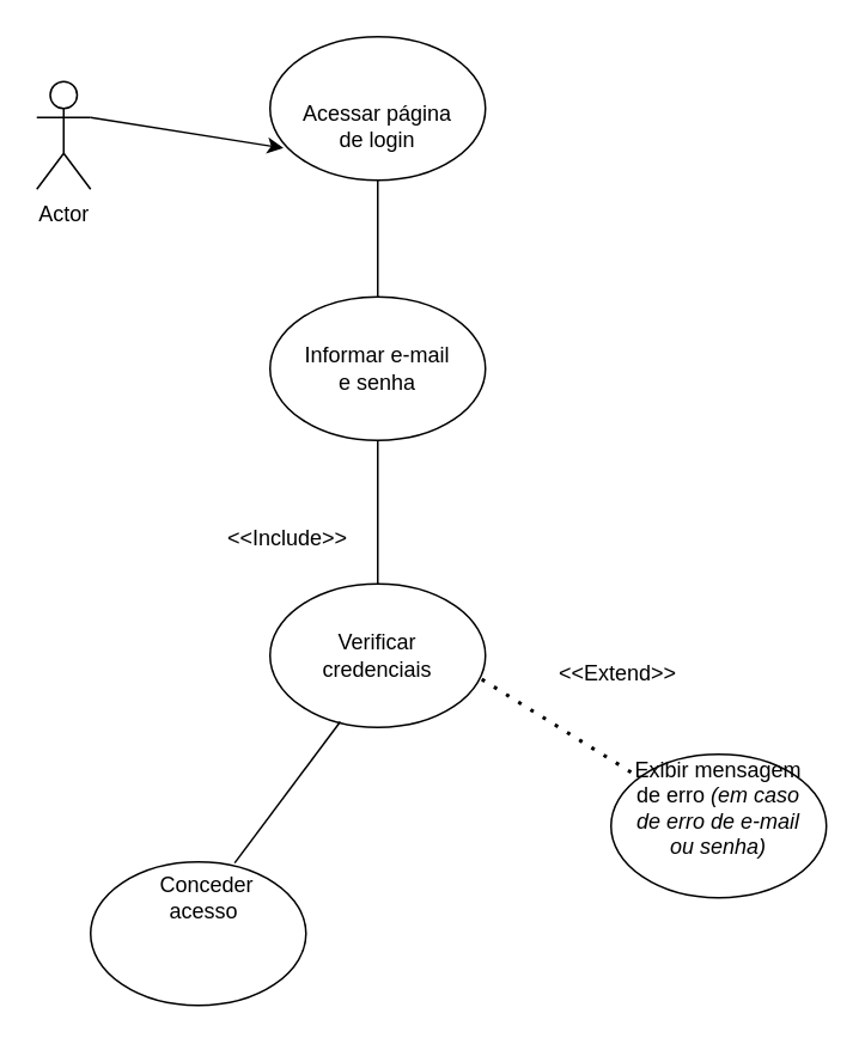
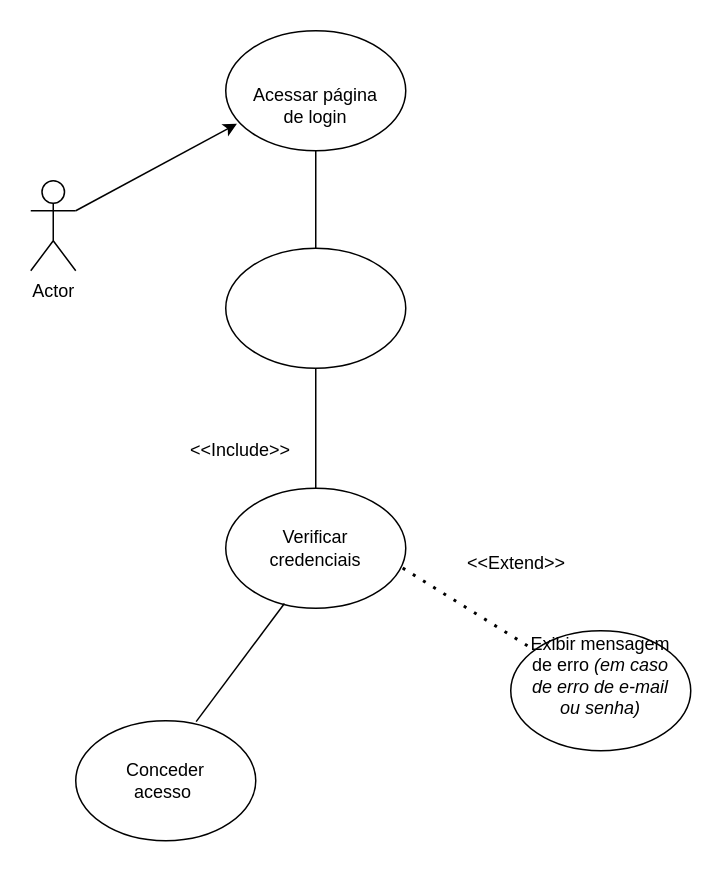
- <mxCell id="2" value="Actor" style="shape=umlActor;verticalLabelPosition=bottom;verticalAlign=top;html=1;outlineConnect=0;" vertex="1" parent="1"><mxGeometry x="20" y="45" width="30" height="60" as="geometry" /></mxCell>
+ <mxCell id="2" value="Actor" style="shape=umlActor;verticalLabelPosition=bottom;verticalAlign=top;html=1;outlineConnect=0;" vertex="1" parent="1"><mxGeometry x="20" y="120" width="30" height="60" as="geometry" /></mxCell>
- <mxCell id="8" value="Informar e-mail e senha" style="text;strokeColor=none;align=center;fillColor=none;html=1;verticalAlign=middle;whiteSpace=wrap;rounded=0;" vertex="1" parent="1"><mxGeometry x="165" y="190" width="90" height="30" as="geometry" /></mxCell>
- <mxCell id="19" value="Conceder acesso&amp;nbsp;" style="text;strokeColor=none;align=center;fillColor=none;html=1;verticalAlign=middle;whiteSpace=wrap;rounded=0;" vertex="1" parent="1"><mxGeometry x="75" y="485" width="80" height="30" as="geometry" /></mxCell>
+ <mxCell id="19" value="Conceder acesso&amp;nbsp;" style="text;strokeColor=none;align=center;fillColor=none;html=1;verticalAlign=middle;whiteSpace=wrap;rounded=0;" vertex="1" parent="1"><mxGeometry x="70" y="505" width="80" height="30" as="geometry" /></mxCell>
